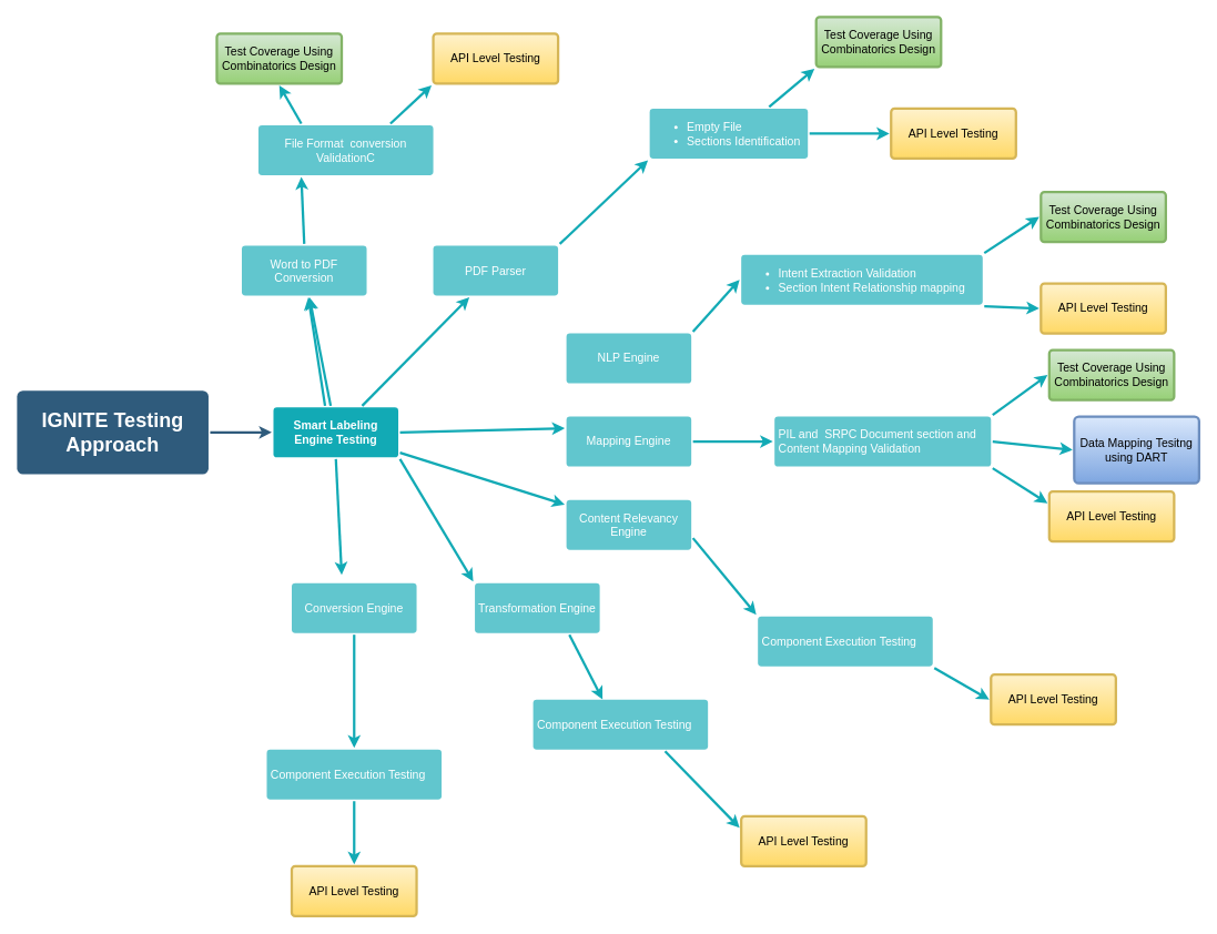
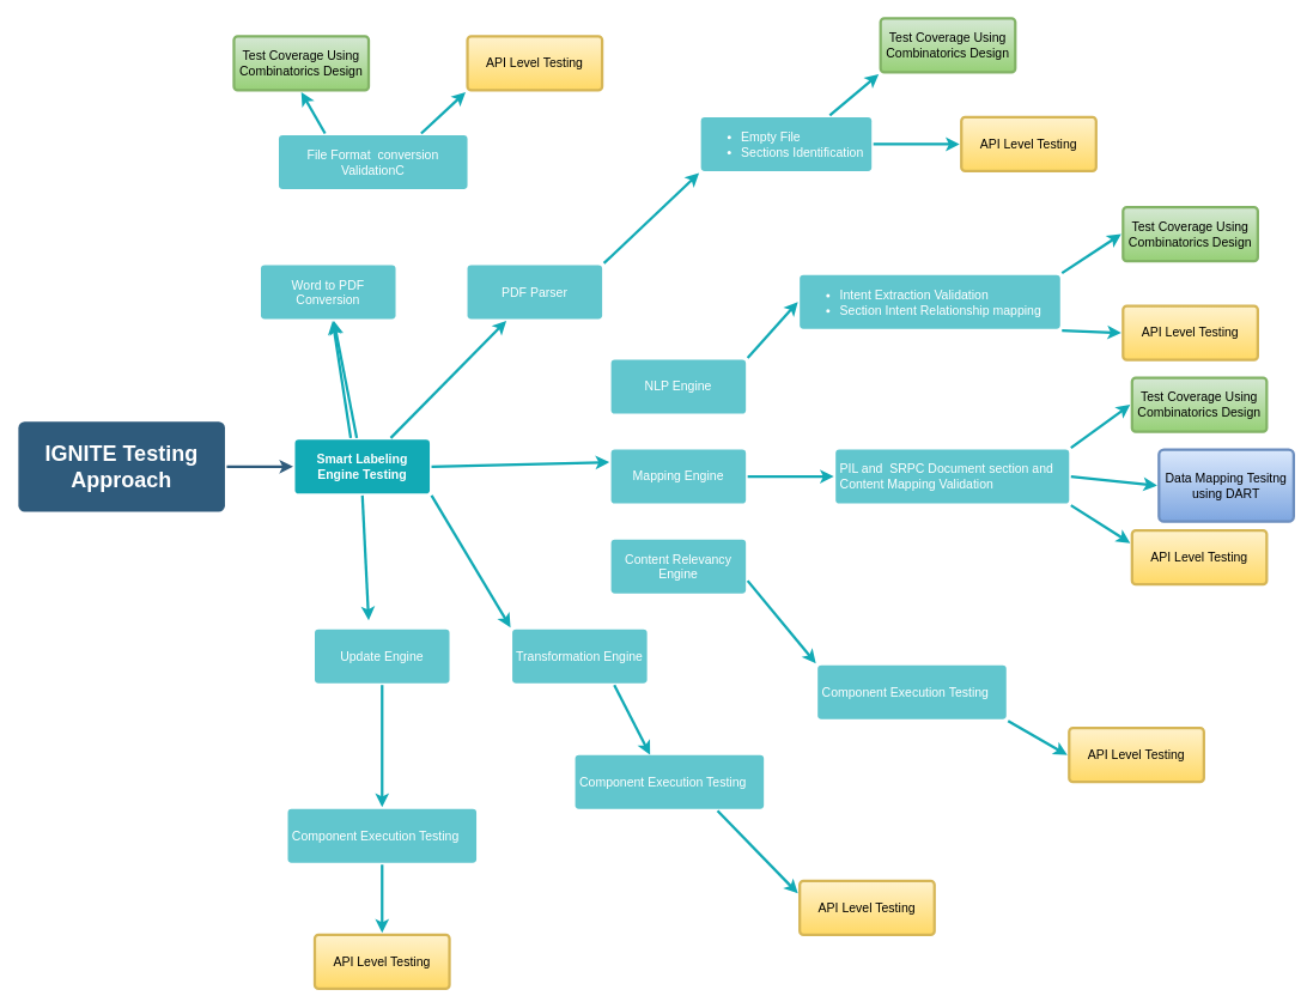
- <mxCell id="17" style="edgeStyle=none;orthogonalLoop=1;jettySize=auto;html=1;exitX=0.5;exitY=0;exitDx=0;exitDy=0;entryX=0.25;entryY=1;entryDx=0;entryDy=0;shadow=0;labelBackgroundColor=none;fontSize=14;fontColor=#FFFFFF;startFill=0;strokeColor=#12AAB5;strokeWidth=3;fillColor=#b0e3e6;" parent="1" source="18" target="22" edge="1"><mxGeometry relative="1" as="geometry" /></mxCell>
- <mxCell id="10" value="" style="edgeStyle=none;rounded=1;jumpStyle=none;html=1;shadow=0;labelBackgroundColor=none;startArrow=none;startFill=0;jettySize=auto;orthogonalLoop=1;strokeColor=#12AAB5;strokeWidth=3;fontFamily=Helvetica;fontSize=14;fontColor=#FFFFFF;spacing=5;fontStyle=1;fillColor=#b0e3e6;" parent="1" source="7" target="9" edge="1"><mxGeometry relative="1" as="geometry" /></mxCell>
- <mxCell id="33" value="Conversion Engine" style="rounded=1;whiteSpace=wrap;html=1;shadow=0;labelBackgroundColor=none;strokeColor=none;strokeWidth=3;fillColor=#61c6ce;fontFamily=Helvetica;fontSize=14;fontColor=#FFFFFF;align=center;spacing=5;fontStyle=0;arcSize=7;perimeterSpacing=2;" parent="1" vertex="1"><mxGeometry x="350" y="700" width="150" height="60" as="geometry" /></mxCell>
+ <mxCell id="33" value="Update Engine" style="rounded=1;whiteSpace=wrap;html=1;shadow=0;labelBackgroundColor=none;strokeColor=none;strokeWidth=3;fillColor=#61c6ce;fontFamily=Helvetica;fontSize=14;fontColor=#FFFFFF;align=center;spacing=5;fontStyle=0;arcSize=7;perimeterSpacing=2;" parent="1" vertex="1"><mxGeometry x="350" y="700" width="150" height="60" as="geometry" /></mxCell>
